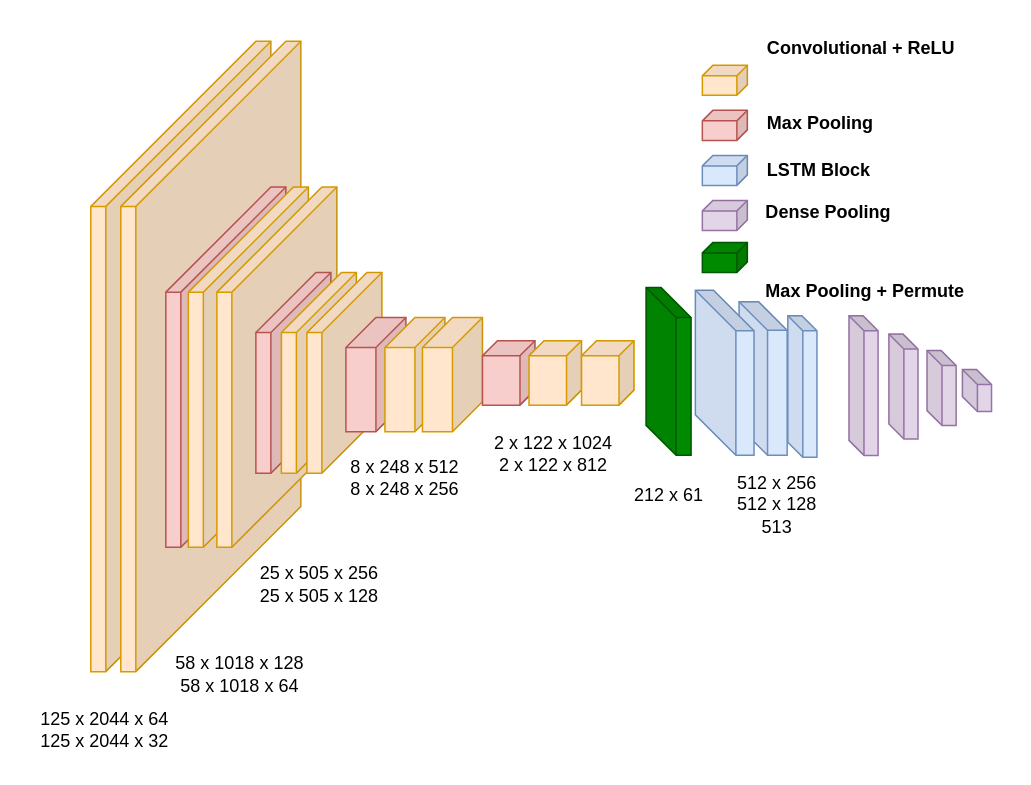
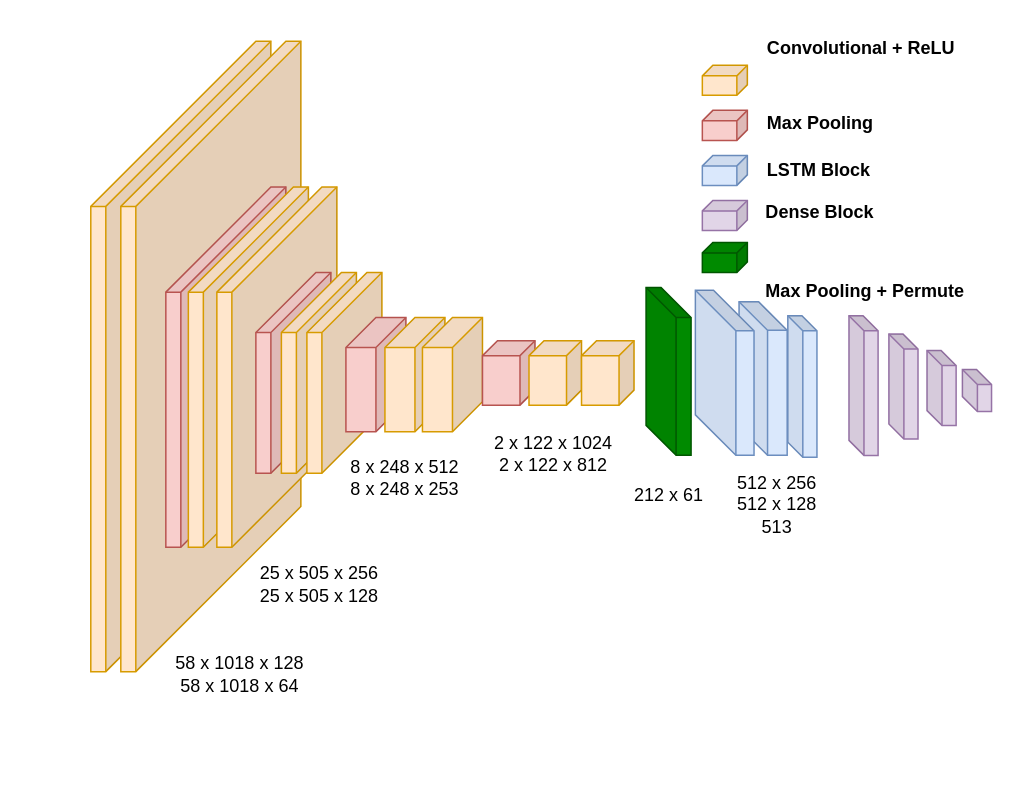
- <mxCell id="25" value="Dense Pooling" style="text;html=1;strokeColor=none;fillColor=none;align=left;verticalAlign=middle;whiteSpace=wrap;rounded=0;fontStyle=1" vertex="1" parent="1"><mxGeometry x="507.5" y="129.12" width="138" height="23.88" as="geometry" /></mxCell>
+ <mxCell id="25" value="Dense Block" style="text;html=1;strokeColor=none;fillColor=none;align=left;verticalAlign=middle;whiteSpace=wrap;rounded=0;fontStyle=1" vertex="1" parent="1"><mxGeometry x="507.5" y="129.12" width="138" height="23.88" as="geometry" /></mxCell>
- <mxCell id="27" value="8 x 248 x 512&lt;br&gt;8 x 248 x 256" style="text;html=1;strokeColor=none;fillColor=none;align=center;verticalAlign=middle;whiteSpace=wrap;rounded=0;" vertex="1" parent="1"><mxGeometry x="220" y="302.88" width="99" height="30" as="geometry" /></mxCell>
+ <mxCell id="27" value="8 x 248 x 512&lt;br&gt;8 x 248 x 253" style="text;html=1;strokeColor=none;fillColor=none;align=center;verticalAlign=middle;whiteSpace=wrap;rounded=0;" vertex="1" parent="1"><mxGeometry x="220" y="302.88" width="99" height="30" as="geometry" /></mxCell>
- <mxCell id="19" value="125 x 2044 x 64&lt;br&gt;125 x 2044 x 32" style="text;html=1;strokeColor=none;fillColor=none;align=center;verticalAlign=middle;whiteSpace=wrap;rounded=0;" vertex="1" parent="1"><mxGeometry x="20" y="471" width="99" height="30" as="geometry" /></mxCell>
